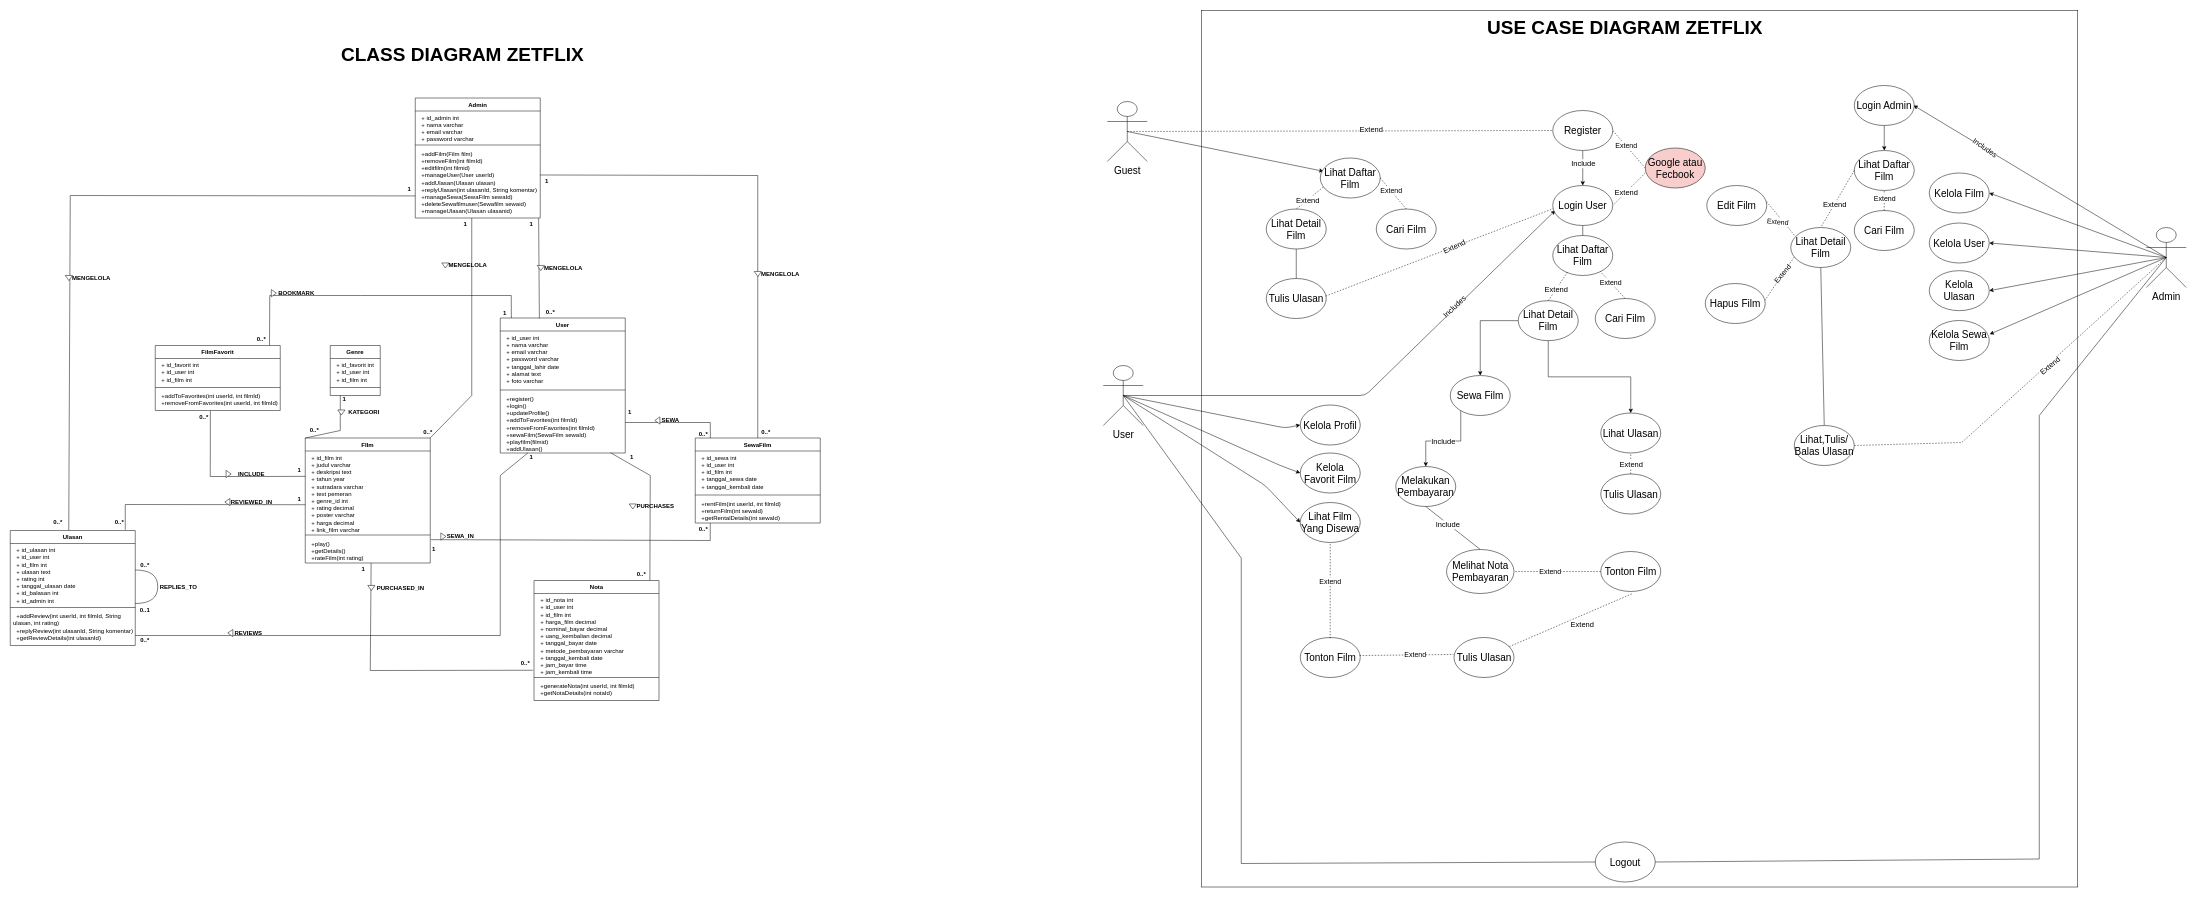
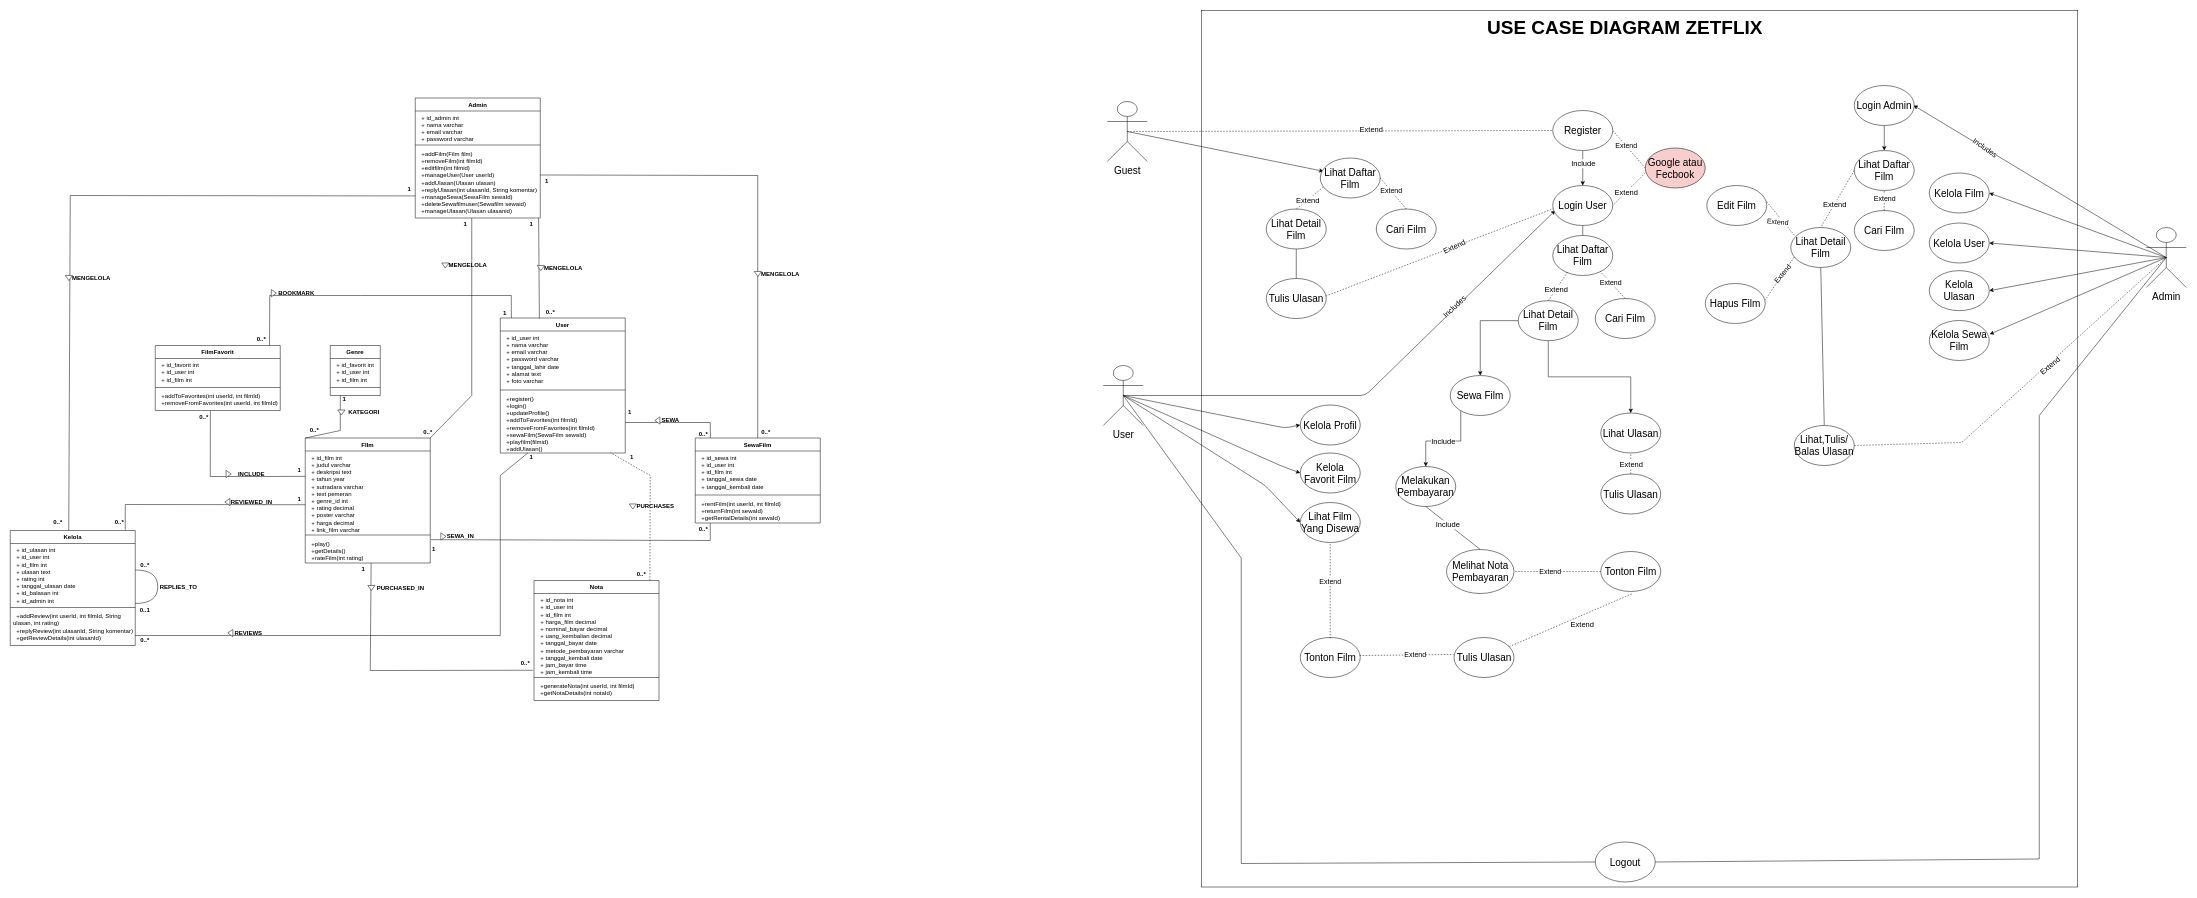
- <mxCell id="3" value="&lt;h1 style=&quot;margin-top: 0px; font-size: 38px;&quot;&gt;CLASS DIAGRAM ZETFLIX&lt;/h1&gt;" style="text;html=1;whiteSpace=wrap;overflow=hidden;rounded=0;fontSize=38;" parent="1" vertex="1"><mxGeometry x="680" y="80" width="525" height="50" as="geometry" /></mxCell>
- <mxCell id="127" value="" style="endArrow=none;html=1;rounded=0;exitX=0.927;exitY=0;exitDx=0;exitDy=0;exitPerimeter=0;entryX=0.883;entryY=0.997;entryDx=0;entryDy=0;entryPerimeter=0;" parent="1" source="109" target="108" edge="1"><mxGeometry width="50" height="50" relative="1" as="geometry"><mxPoint x="1180" y="850" as="sourcePoint" /><mxPoint x="1230" y="800" as="targetPoint" /><Array as="points"><mxPoint y="950" x="1300" /></Array></mxGeometry></mxCell>
+ <mxCell id="127" value="" style="endArrow=none;html=1;rounded=0;exitX=0.927;exitY=0;exitDx=0;exitDy=0;exitPerimeter=0;entryX=0.883;entryY=0.997;entryDx=0;entryDy=0;entryPerimeter=0;dashed=1;" parent="1" source="109" target="108" edge="1"><mxGeometry width="50" height="50" relative="1" as="geometry"><mxPoint x="1180" y="850" as="sourcePoint" /><mxPoint x="1230" y="800" as="targetPoint" /><Array as="points"><mxPoint y="950" x="1300" /></Array></mxGeometry></mxCell>
- <mxCell id="117" value="Ulasan" style="swimlane;fontStyle=1;align=center;verticalAlign=top;childLayout=stackLayout;horizontal=1;startSize=26;horizontalStack=0;resizeParent=1;resizeParentMax=0;resizeLast=0;collapsible=1;marginBottom=0;whiteSpace=wrap;html=1;" parent="1" vertex="1"><mxGeometry x="20" y="1060" width="250" height="230" as="geometry" /></mxCell>
+ <mxCell id="117" value="Kelola" style="swimlane;fontStyle=1;align=center;verticalAlign=top;childLayout=stackLayout;horizontal=1;startSize=26;horizontalStack=0;resizeParent=1;resizeParentMax=0;resizeLast=0;collapsible=1;marginBottom=0;whiteSpace=wrap;html=1;" parent="1" vertex="1"><mxGeometry x="20" y="1060" width="250" height="230" as="geometry" /></mxCell>
